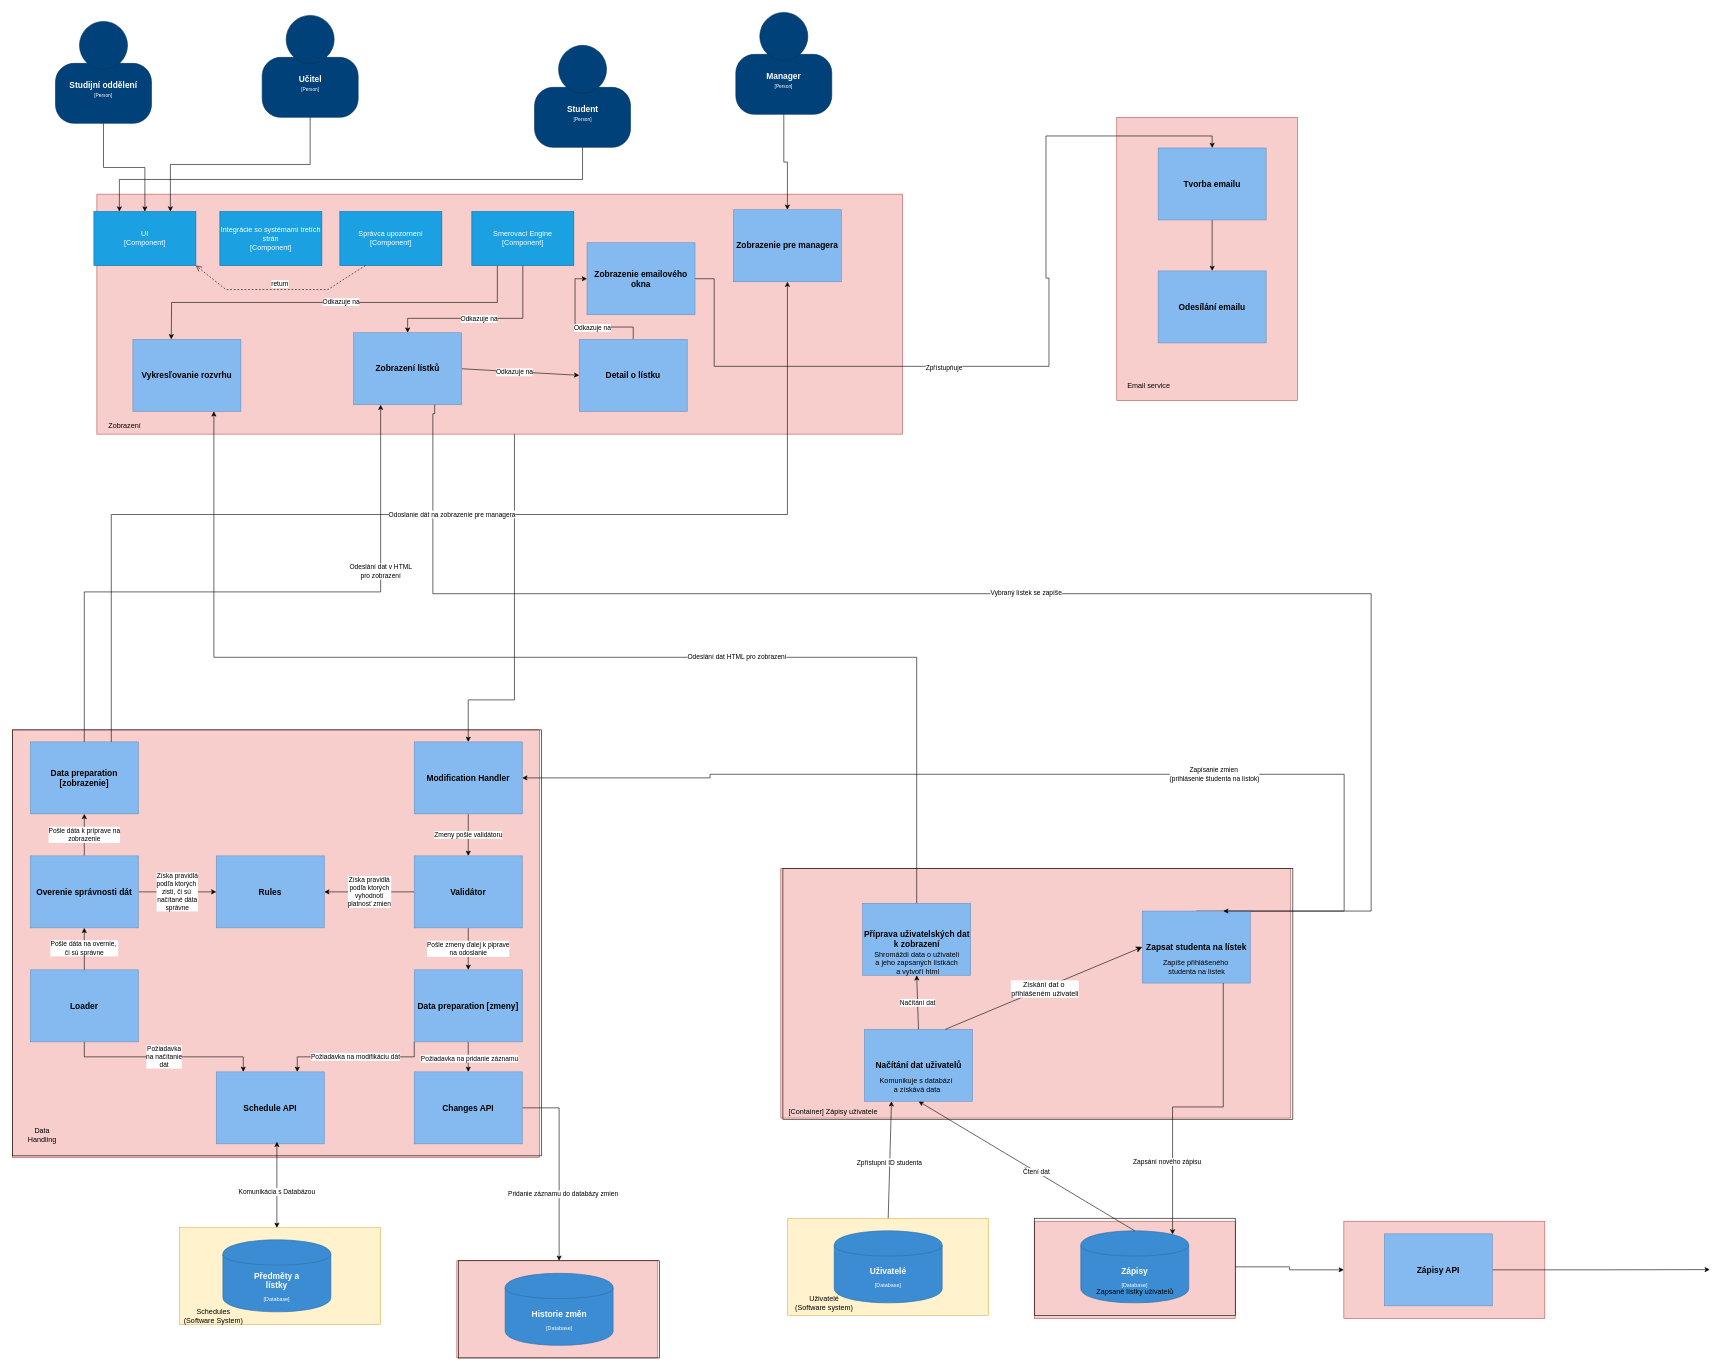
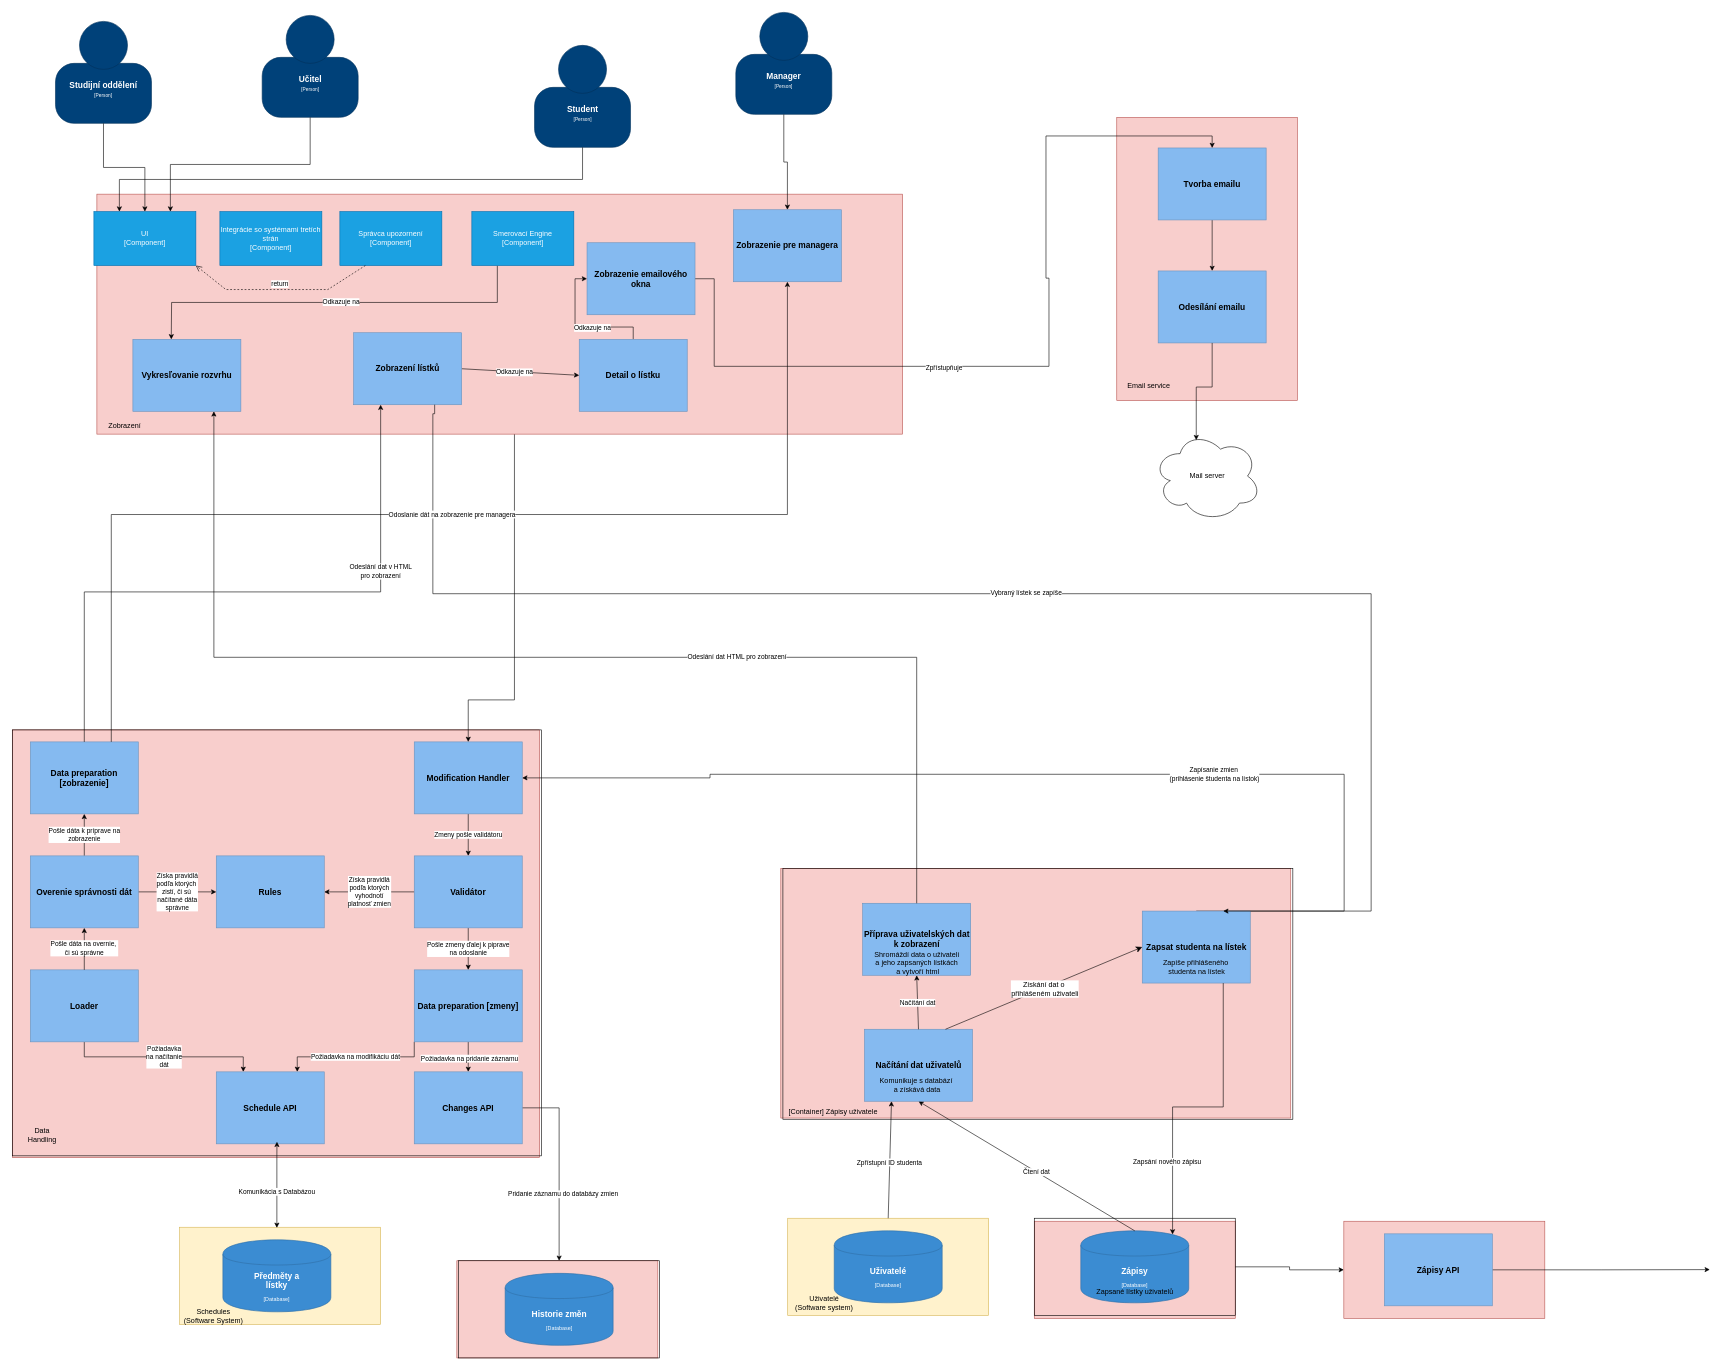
- <mxCell id="62" style="edgeStyle=orthogonalEdgeStyle;rounded=0;orthogonalLoop=1;jettySize=auto;html=1;exitX=0.5;exitY=1;exitDx=0;exitDy=0;entryX=0.5;entryY=0;entryDx=0;entryDy=0;" edge="1" parent="1" source="115" target="68"><mxGeometry relative="1" as="geometry"><Array as="points"><mxPoint x="871" y="530" /><mxPoint x="679" y="530" /></Array></mxGeometry></mxCell>
- <mxCell id="63" value="Odkazuje na" style="edgeLabel;html=1;align=center;verticalAlign=middle;resizable=0;points=[];" vertex="1" connectable="0" parent="62"><mxGeometry x="0.065" relative="1" as="geometry"><mxPoint as="offset" /></mxGeometry></mxCell>
+ <mxCell id="96" style="edgeStyle=orthogonalEdgeStyle;rounded=0;orthogonalLoop=1;jettySize=auto;html=1;exitX=0.5;exitY=1;exitDx=0;exitDy=0;entryX=0.4;entryY=0.1;entryDx=0;entryDy=0;entryPerimeter=0;" edge="1" parent="1" source="94" target="93"><mxGeometry relative="1" as="geometry" /></mxCell>
+ <mxCell id="93" value="Mail server" style="ellipse;shape=cloud;whiteSpace=wrap;html=1;" vertex="1" parent="1"><mxGeometry x="1921.5" y="718" width="180" height="150" as="geometry" /></mxCell>
